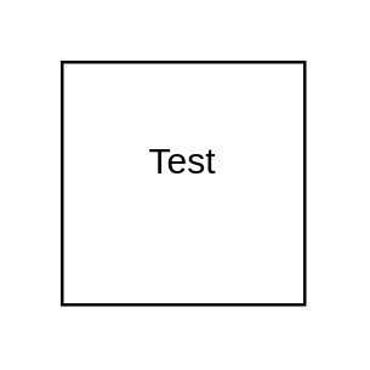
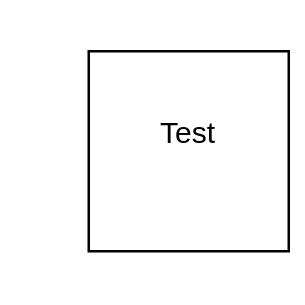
- <mxCell id="2" value="&lt;div&gt;Test&lt;/div&gt;&lt;div&gt;&lt;br&gt;&lt;/div&gt;" style="whiteSpace=wrap;html=1;aspect=fixed;" vertex="1" parent="1"><mxGeometry x="20" y="20" width="80" height="80" as="geometry" /></mxCell>
+ <mxCell id="2" value="&lt;div&gt;Test&lt;/div&gt;&lt;div&gt;&lt;br&gt;&lt;/div&gt;" style="whiteSpace=wrap;html=1;aspect=fixed;" vertex="1" parent="1"><mxGeometry x="35" y="20" width="80" height="80" as="geometry" /></mxCell>
